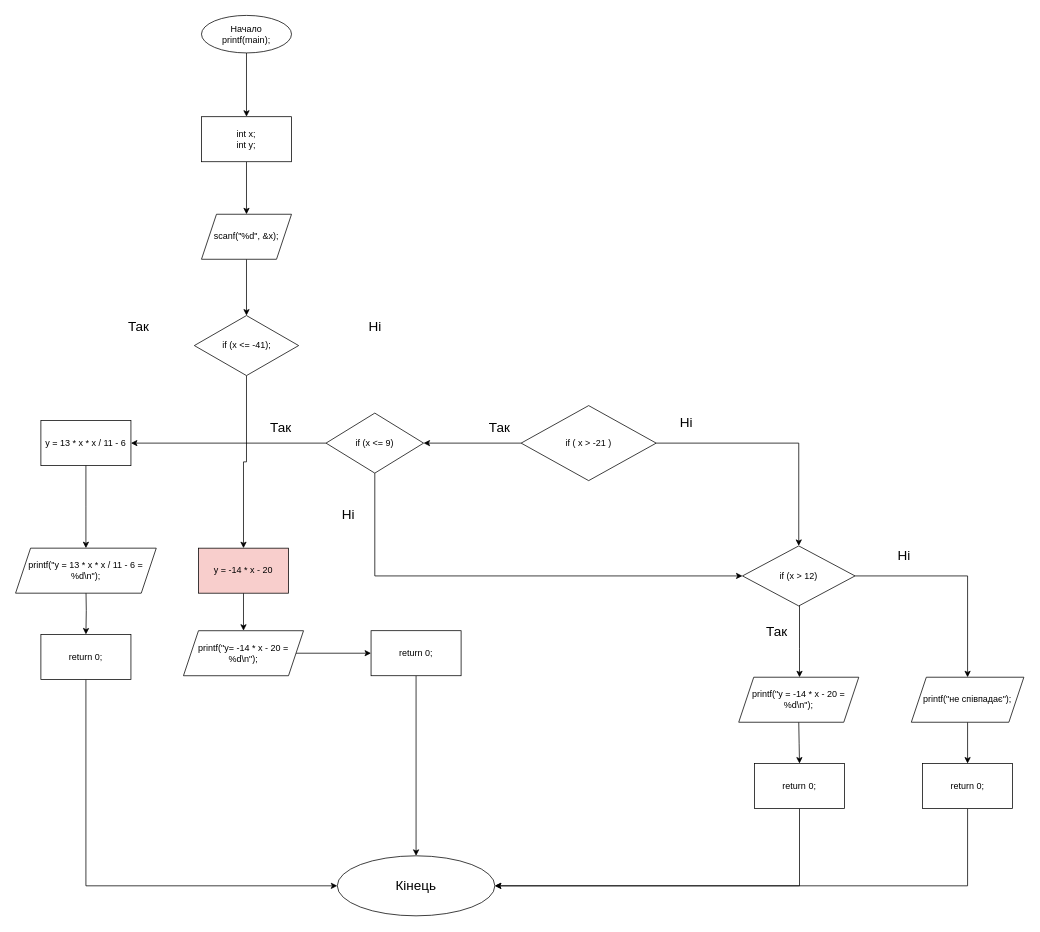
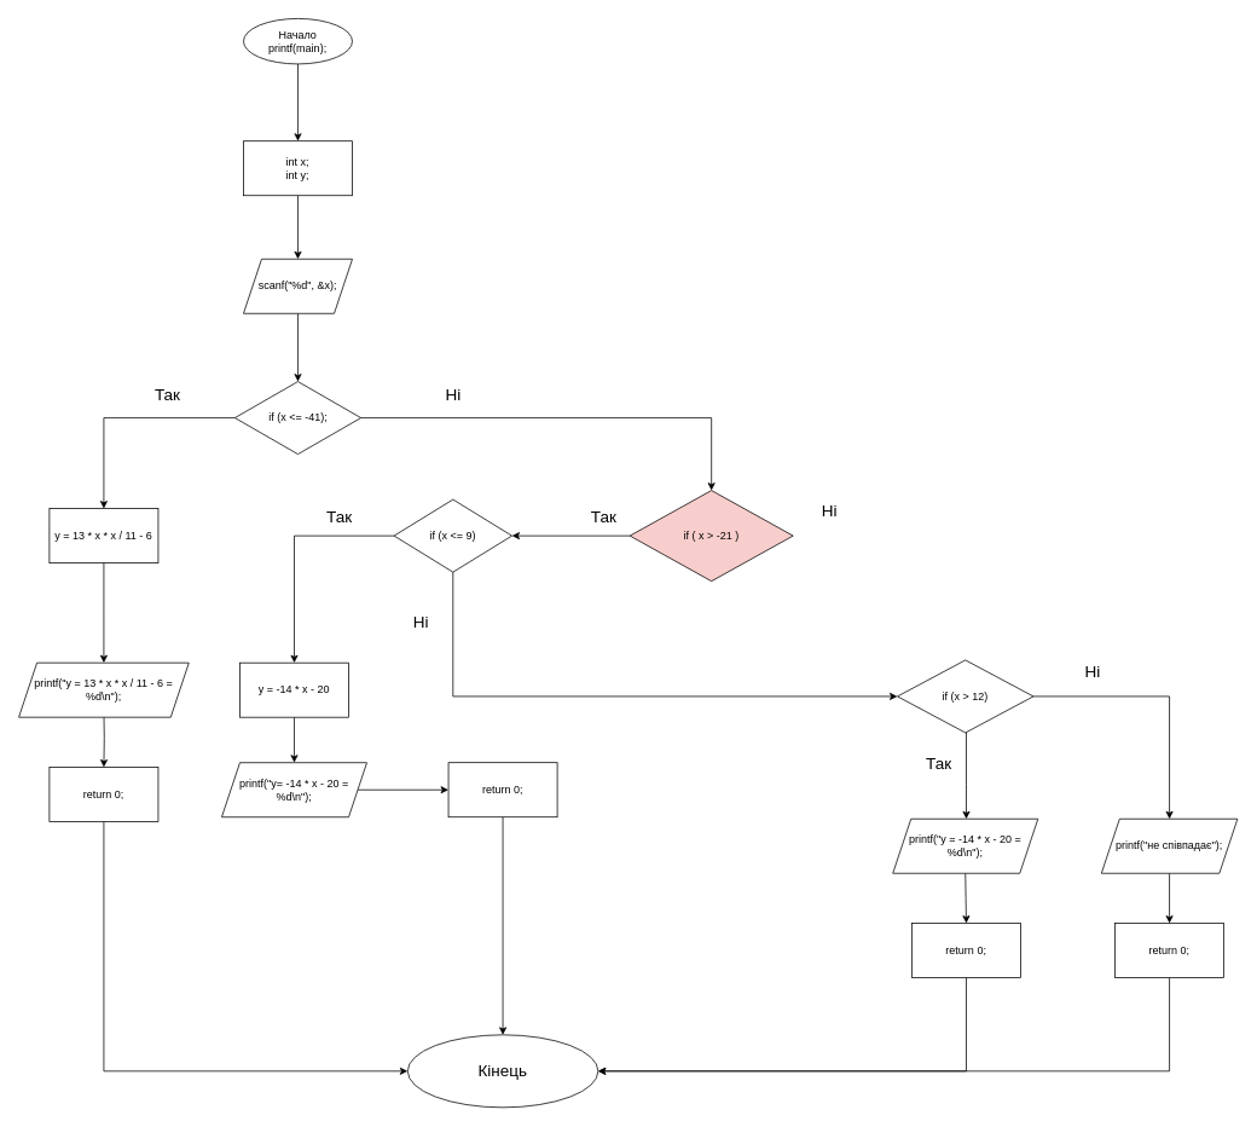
+ <mxCell id="9" value="" style="edgeStyle=orthogonalEdgeStyle;rounded=0;orthogonalLoop=1;jettySize=auto;html=1;fontSize=12;strokeWidth=1;" parent="1" source="10" target="17" edge="1"><mxGeometry relative="1" as="geometry" /></mxCell>
- <mxCell id="8" value="" style="edgeStyle=orthogonalEdgeStyle;rounded=0;orthogonalLoop=1;jettySize=auto;html=1;fontSize=12;strokeWidth=1;" parent="1" source="10" target="20" edge="1"><mxGeometry relative="1" as="geometry" /></mxCell>
+ <mxCell id="8" value="" style="edgeStyle=orthogonalEdgeStyle;rounded=0;orthogonalLoop=1;jettySize=auto;html=1;fontSize=12;strokeWidth=1;" parent="1" source="10" target="12" edge="1"><mxGeometry relative="1" as="geometry" /></mxCell>
- <mxCell id="44" style="edgeStyle=orthogonalEdgeStyle;rounded=0;orthogonalLoop=1;jettySize=auto;html=1;" edge="1" parent="1" source="46" target="12"><mxGeometry relative="1" as="geometry" /></mxCell>
+ <mxCell id="44" style="edgeStyle=orthogonalEdgeStyle;rounded=0;orthogonalLoop=1;jettySize=auto;html=1;entryX=0.5;entryY=0;entryDx=0;entryDy=0;" edge="1" parent="1" source="46" target="20"><mxGeometry relative="1" as="geometry" /></mxCell>
- <mxCell id="17" value="if ( x &amp;gt; -21 )" style="rhombus;whiteSpace=wrap;html=1;fontSize=12;strokeWidth=1;" parent="1" vertex="1"><mxGeometry x="694" y="540" width="180" height="100" as="geometry" /></mxCell>
+ <mxCell id="17" value="if ( x &amp;gt; -21 )" style="rhombus;whiteSpace=wrap;html=1;fontSize=12;strokeWidth=1;fillColor=#f8cecc;" parent="1" vertex="1"><mxGeometry x="694" y="540" width="180" height="100" as="geometry" /></mxCell>
- <mxCell id="15" value="" style="edgeStyle=orthogonalEdgeStyle;rounded=0;orthogonalLoop=1;jettySize=auto;html=1;" edge="1" parent="1" source="17" target="35"><mxGeometry relative="1" as="geometry" /></mxCell>
- <mxCell id="20" value="y = -14 * x - 20" style="whiteSpace=wrap;html=1;fontSize=12;strokeWidth=1;fillColor=#f8cecc;" parent="1" vertex="1"><mxGeometry x="264" y="730" width="120" height="60" as="geometry" /></mxCell>
+ <mxCell id="20" value="y = -14 * x - 20" style="whiteSpace=wrap;html=1;fontSize=12;strokeWidth=1;" parent="1" vertex="1"><mxGeometry x="264" y="730" width="120" height="60" as="geometry" /></mxCell>
